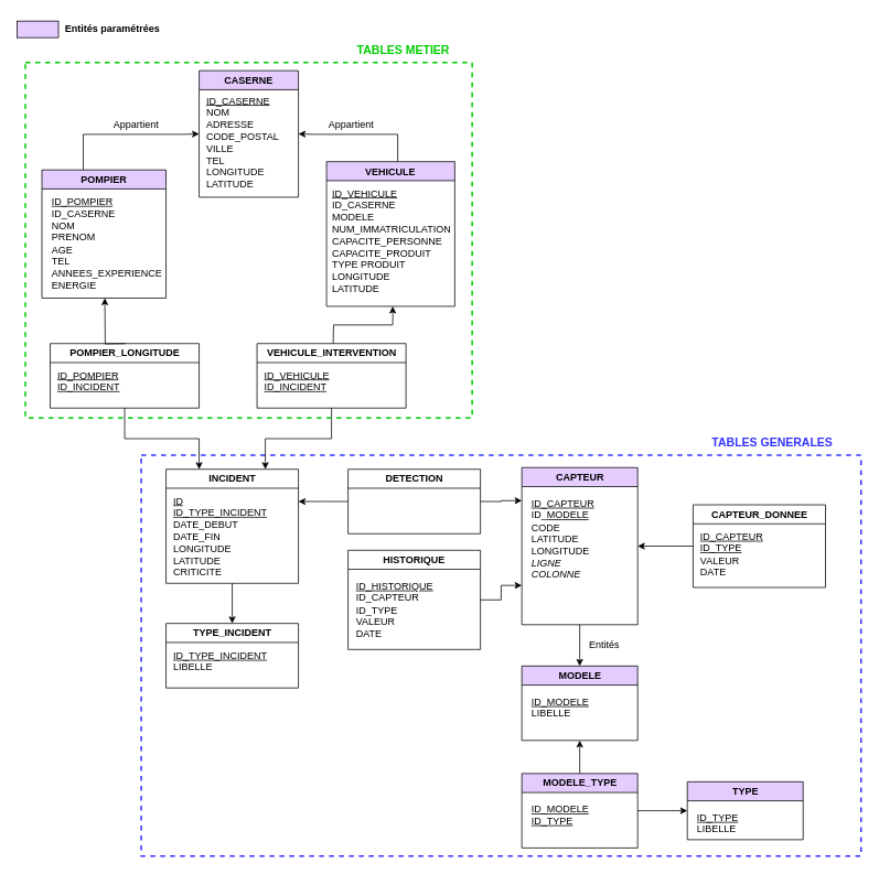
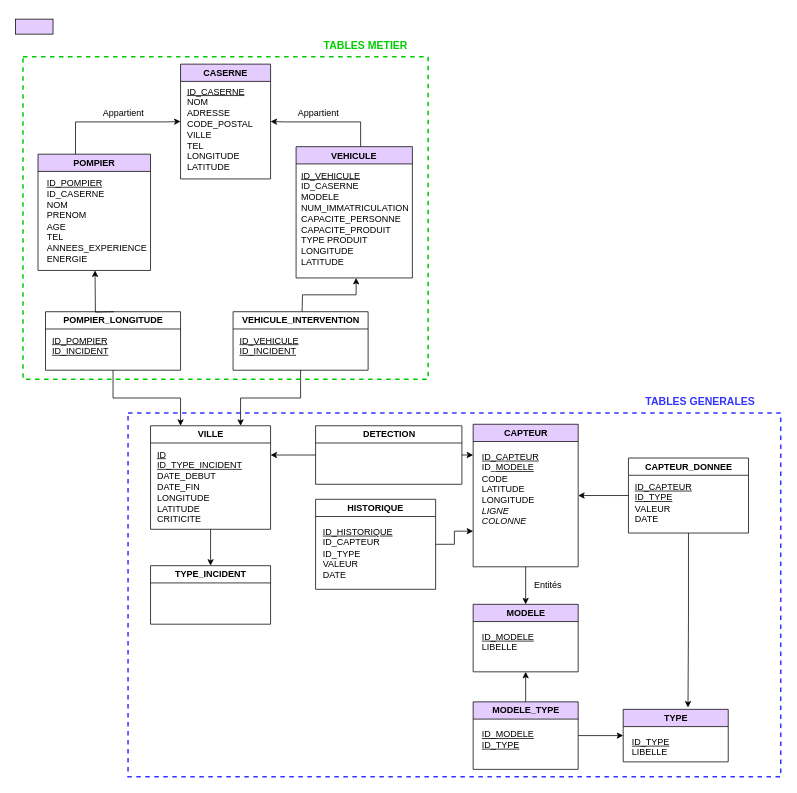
- <mxCell id="27" value="Entités paramétrées" style="text;html=1;strokeColor=none;fillColor=none;align=left;verticalAlign=middle;whiteSpace=wrap;rounded=0;fontFamily=Helvetica;fontSize=12;fontColor=default;fontStyle=1" parent="1" vertex="1"><mxGeometry x="76" y="20" width="140" height="30" as="geometry" /></mxCell>
- <mxCell id="30" value="INCIDENT" style="swimlane;fontFamily=Helvetica;fontSize=12;fontColor=default;fillColor=none;gradientColor=none;html=1;" parent="1" vertex="1"><mxGeometry x="200" y="567" width="160" height="138" as="geometry" /></mxCell>
+ <mxCell id="30" value="VILLE" style="swimlane;fontFamily=Helvetica;fontSize=12;fontColor=default;fillColor=none;gradientColor=none;html=1;" parent="1" vertex="1"><mxGeometry x="200" y="567" width="160" height="138" as="geometry" /></mxCell>
- <mxCell id="37" value="DETECTION" style="swimlane;fontFamily=Helvetica;fontSize=12;fontColor=default;fillColor=none;gradientColor=none;html=1;" parent="1" vertex="1"><mxGeometry x="420" y="567" width="160" height="78" as="geometry" /></mxCell>
+ <mxCell id="37" value="DETECTION" style="swimlane;fontFamily=Helvetica;fontSize=12;fontColor=default;fillColor=none;gradientColor=none;html=1;" parent="1" vertex="1"><mxGeometry x="420" y="567" width="195" height="78" as="geometry" /></mxCell>
- <mxCell id="52" value="&lt;div align=&quot;left&quot;&gt;&lt;u&gt;ID_TYPE_INCIDENT&lt;/u&gt;&lt;/div&gt;LIBELLE" style="text;html=1;align=left;verticalAlign=top;resizable=0;points=[];autosize=1;strokeColor=none;fillColor=none;" vertex="1" parent="51"><mxGeometry x="7" y="25" width="120" height="30" as="geometry" /></mxCell>
+ <mxCell id="44" style="edgeStyle=orthogonalEdgeStyle;rounded=0;orthogonalLoop=1;jettySize=auto;html=1;entryX=0.617;entryY=-0.035;entryDx=0;entryDy=0;entryPerimeter=0;" edge="1" parent="1" source="45" target="41"><mxGeometry relative="1" as="geometry" /></mxCell>
